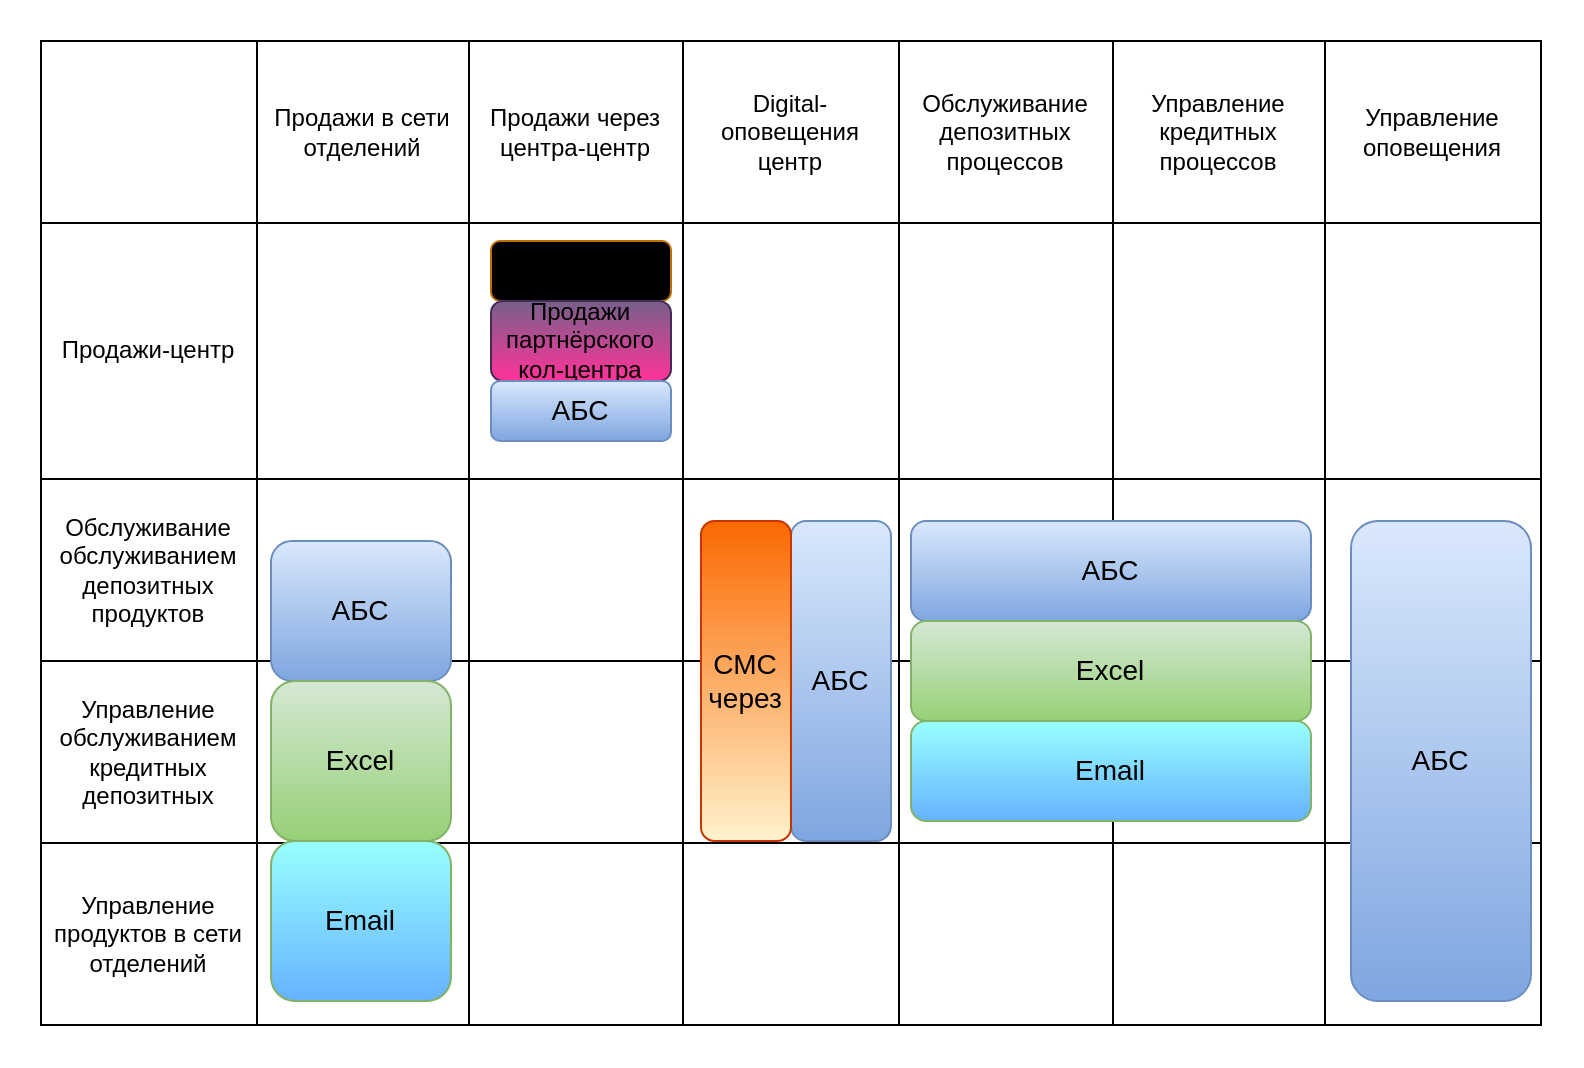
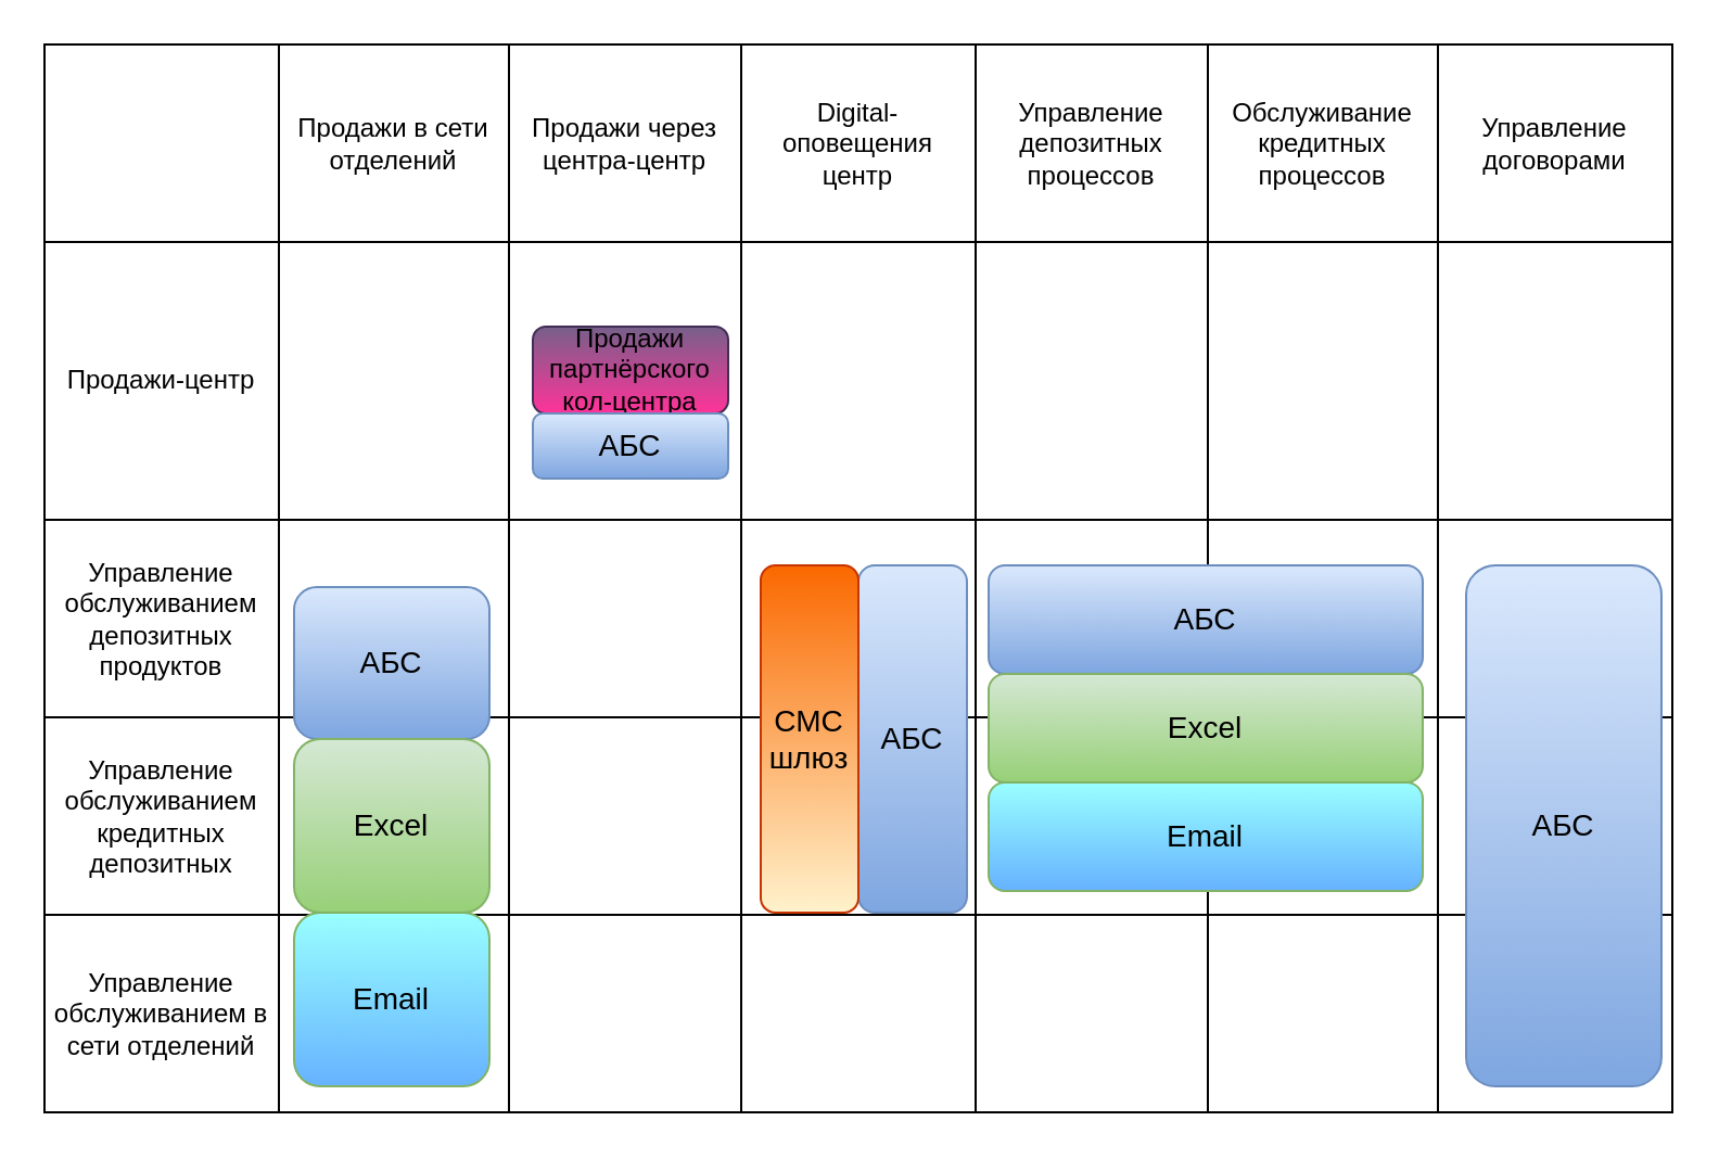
- <mxCell id="8" value="Обслуживание депозитных процессов" style="shape=partialRectangle;html=1;whiteSpace=wrap;connectable=0;strokeColor=inherit;overflow=hidden;fillColor=light-dark(transparent,#BBBBBB);top=0;left=0;bottom=0;right=0;pointerEvents=1;" vertex="1" parent="3"><mxGeometry x="429" width="107" height="91" as="geometry"><mxRectangle width="107" height="91" as="alternateBounds" /></mxGeometry></mxCell>
+ <mxCell id="8" value="Управление депозитных процессов" style="shape=partialRectangle;html=1;whiteSpace=wrap;connectable=0;strokeColor=inherit;overflow=hidden;fillColor=light-dark(transparent,#BBBBBB);top=0;left=0;bottom=0;right=0;pointerEvents=1;" vertex="1" parent="3"><mxGeometry x="429" width="107" height="91" as="geometry"><mxRectangle width="107" height="91" as="alternateBounds" /></mxGeometry></mxCell>
- <mxCell id="9" value="Управление кредитных процессов" style="shape=partialRectangle;html=1;whiteSpace=wrap;connectable=0;strokeColor=inherit;overflow=hidden;fillColor=light-dark(transparent,#BBBBBB);top=0;left=0;bottom=0;right=0;pointerEvents=1;" vertex="1" parent="3"><mxGeometry x="536" width="106" height="91" as="geometry"><mxRectangle width="106" height="91" as="alternateBounds" /></mxGeometry></mxCell>
+ <mxCell id="9" value="Обслуживание кредитных процессов" style="shape=partialRectangle;html=1;whiteSpace=wrap;connectable=0;strokeColor=inherit;overflow=hidden;fillColor=light-dark(transparent,#BBBBBB);top=0;left=0;bottom=0;right=0;pointerEvents=1;" vertex="1" parent="3"><mxGeometry x="536" width="106" height="91" as="geometry"><mxRectangle width="106" height="91" as="alternateBounds" /></mxGeometry></mxCell>
- <mxCell id="10" value="Управление оповещения" style="shape=partialRectangle;html=1;whiteSpace=wrap;connectable=0;strokeColor=inherit;overflow=hidden;fillColor=light-dark(transparent,#BBBBBB);top=0;left=0;bottom=0;right=0;pointerEvents=1;" vertex="1" parent="3"><mxGeometry x="642" width="108" height="91" as="geometry"><mxRectangle width="108" height="91" as="alternateBounds" /></mxGeometry></mxCell>
+ <mxCell id="10" value="Управление договорами" style="shape=partialRectangle;html=1;whiteSpace=wrap;connectable=0;strokeColor=inherit;overflow=hidden;fillColor=light-dark(transparent,#BBBBBB);top=0;left=0;bottom=0;right=0;pointerEvents=1;" vertex="1" parent="3"><mxGeometry x="642" width="108" height="91" as="geometry"><mxRectangle width="108" height="91" as="alternateBounds" /></mxGeometry></mxCell>
- <mxCell id="46" value="Система кол-центра" style="rounded=1;whiteSpace=wrap;html=1;fillColor=#f0a30a;strokeColor=#BD7000;fontColor=#000000;gradientColor=light-dark(#e0c200, #ededed);" vertex="1" parent="1"><mxGeometry x="245" y="120" width="90" height="30" as="geometry" /></mxCell>
- <mxCell id="20" value="Обслуживание обслуживанием депозитных продуктов" style="shape=partialRectangle;html=1;whiteSpace=wrap;connectable=0;strokeColor=inherit;overflow=hidden;fillColor=light-dark(transparent,#BBBBBB);top=0;left=0;bottom=0;right=0;pointerEvents=1;" vertex="1" parent="19"><mxGeometry width="108" height="91" as="geometry"><mxRectangle width="108" height="91" as="alternateBounds" /></mxGeometry></mxCell>
+ <mxCell id="20" value="Управление обслуживанием депозитных продуктов" style="shape=partialRectangle;html=1;whiteSpace=wrap;connectable=0;strokeColor=inherit;overflow=hidden;fillColor=light-dark(transparent,#BBBBBB);top=0;left=0;bottom=0;right=0;pointerEvents=1;" vertex="1" parent="19"><mxGeometry width="108" height="91" as="geometry"><mxRectangle width="108" height="91" as="alternateBounds" /></mxGeometry></mxCell>
- <mxCell id="50" value="&lt;span style=&quot;font-size: 14px;&quot;&gt;СМС через&lt;/span&gt;" style="rounded=1;whiteSpace=wrap;html=1;fillColor=#fa6800;strokeColor=#C73500;fontColor=#000000;gradientColor=#FFF2CC;" vertex="1" parent="1"><mxGeometry x="350" y="260" width="45" height="160" as="geometry" /></mxCell>
+ <mxCell id="50" value="&lt;span style=&quot;font-size: 14px;&quot;&gt;СМС шлюз&lt;/span&gt;" style="rounded=1;whiteSpace=wrap;html=1;fillColor=#fa6800;strokeColor=#C73500;fontColor=#000000;gradientColor=#FFF2CC;" vertex="1" parent="1"><mxGeometry x="350" y="260" width="45" height="160" as="geometry" /></mxCell>
- <mxCell id="36" value="Управление продуктов в сети отделений" style="shape=partialRectangle;html=1;whiteSpace=wrap;connectable=0;strokeColor=inherit;overflow=hidden;fillColor=light-dark(transparent,#BBBBBB);top=0;left=0;bottom=0;right=0;pointerEvents=1;" vertex="1" parent="35"><mxGeometry width="108" height="91" as="geometry"><mxRectangle width="108" height="91" as="alternateBounds" /></mxGeometry></mxCell>
+ <mxCell id="36" value="Управление обслуживанием в сети отделений" style="shape=partialRectangle;html=1;whiteSpace=wrap;connectable=0;strokeColor=inherit;overflow=hidden;fillColor=light-dark(transparent,#BBBBBB);top=0;left=0;bottom=0;right=0;pointerEvents=1;" vertex="1" parent="35"><mxGeometry width="108" height="91" as="geometry"><mxRectangle width="108" height="91" as="alternateBounds" /></mxGeometry></mxCell>
